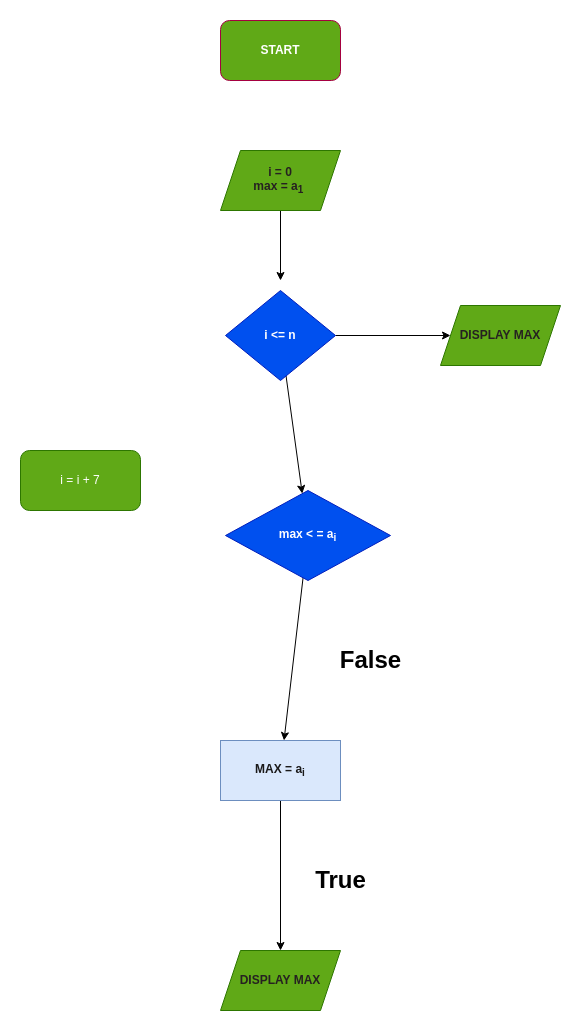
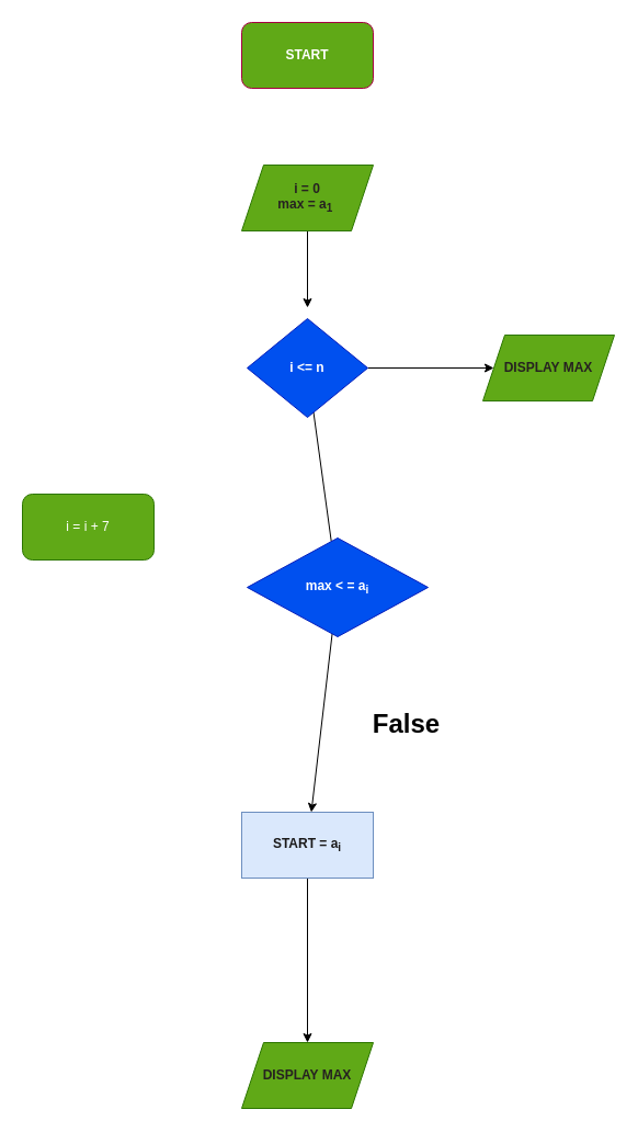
- <mxCell id="5" value="" style="edgeStyle=none;html=1;" edge="1" parent="1" source="7" target="9"><mxGeometry relative="1" as="geometry" /></mxCell>
+ <mxCell id="5" value="" style="edgeStyle=none;html=1;endArrow=none;" edge="1" parent="1" source="7" target="9"><mxGeometry relative="1" as="geometry" /></mxCell>
- <mxCell id="11" value="MAX = a&lt;sub&gt;i&lt;/sub&gt;" style="rounded=0;whiteSpace=wrap;html=1;fillColor=#dae8fc;strokeColor=#6c8ebf;fontColor=#1a1919;fontStyle=1" vertex="1" parent="1"><mxGeometry x="220" y="740" width="120" height="60" as="geometry" /></mxCell>
+ <mxCell id="11" value="START = a&lt;sub&gt;i&lt;/sub&gt;" style="rounded=0;whiteSpace=wrap;html=1;fillColor=#dae8fc;strokeColor=#6c8ebf;fontColor=#1a1919;fontStyle=1" vertex="1" parent="1"><mxGeometry x="220" y="740" width="120" height="60" as="geometry" /></mxCell>
- <mxCell id="13" value="True" style="text;strokeColor=none;fillColor=none;html=1;fontSize=24;fontStyle=1;verticalAlign=middle;align=center;" vertex="1" parent="1"><mxGeometry x="290" y="860" width="100" height="40" as="geometry" /></mxCell>
